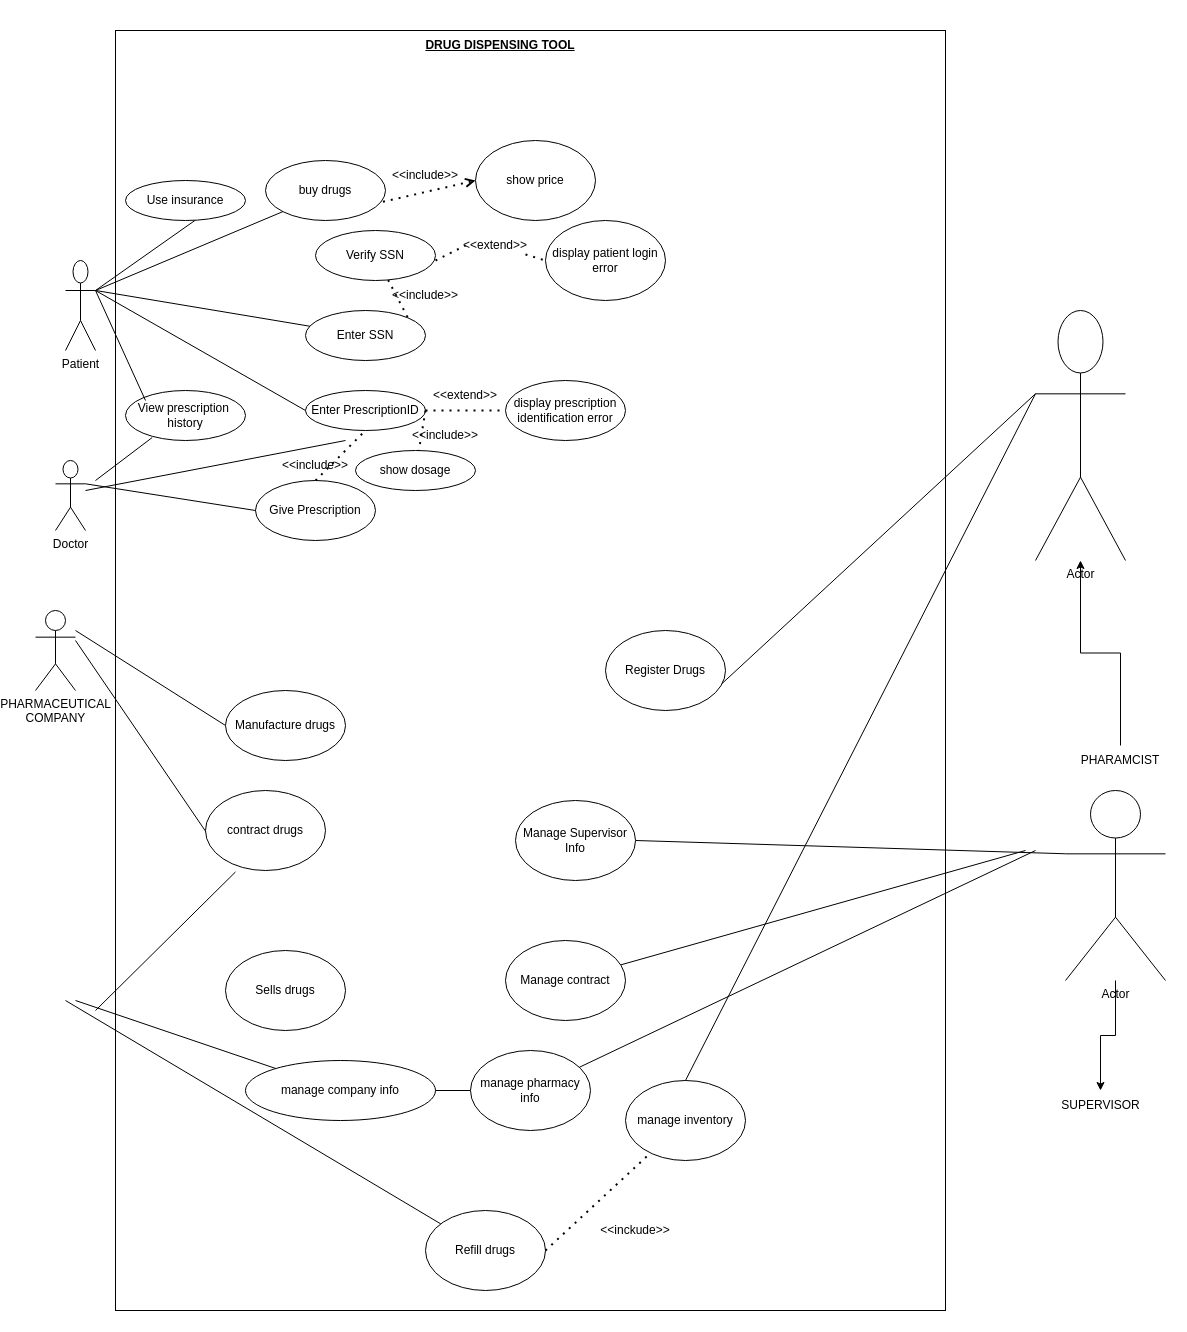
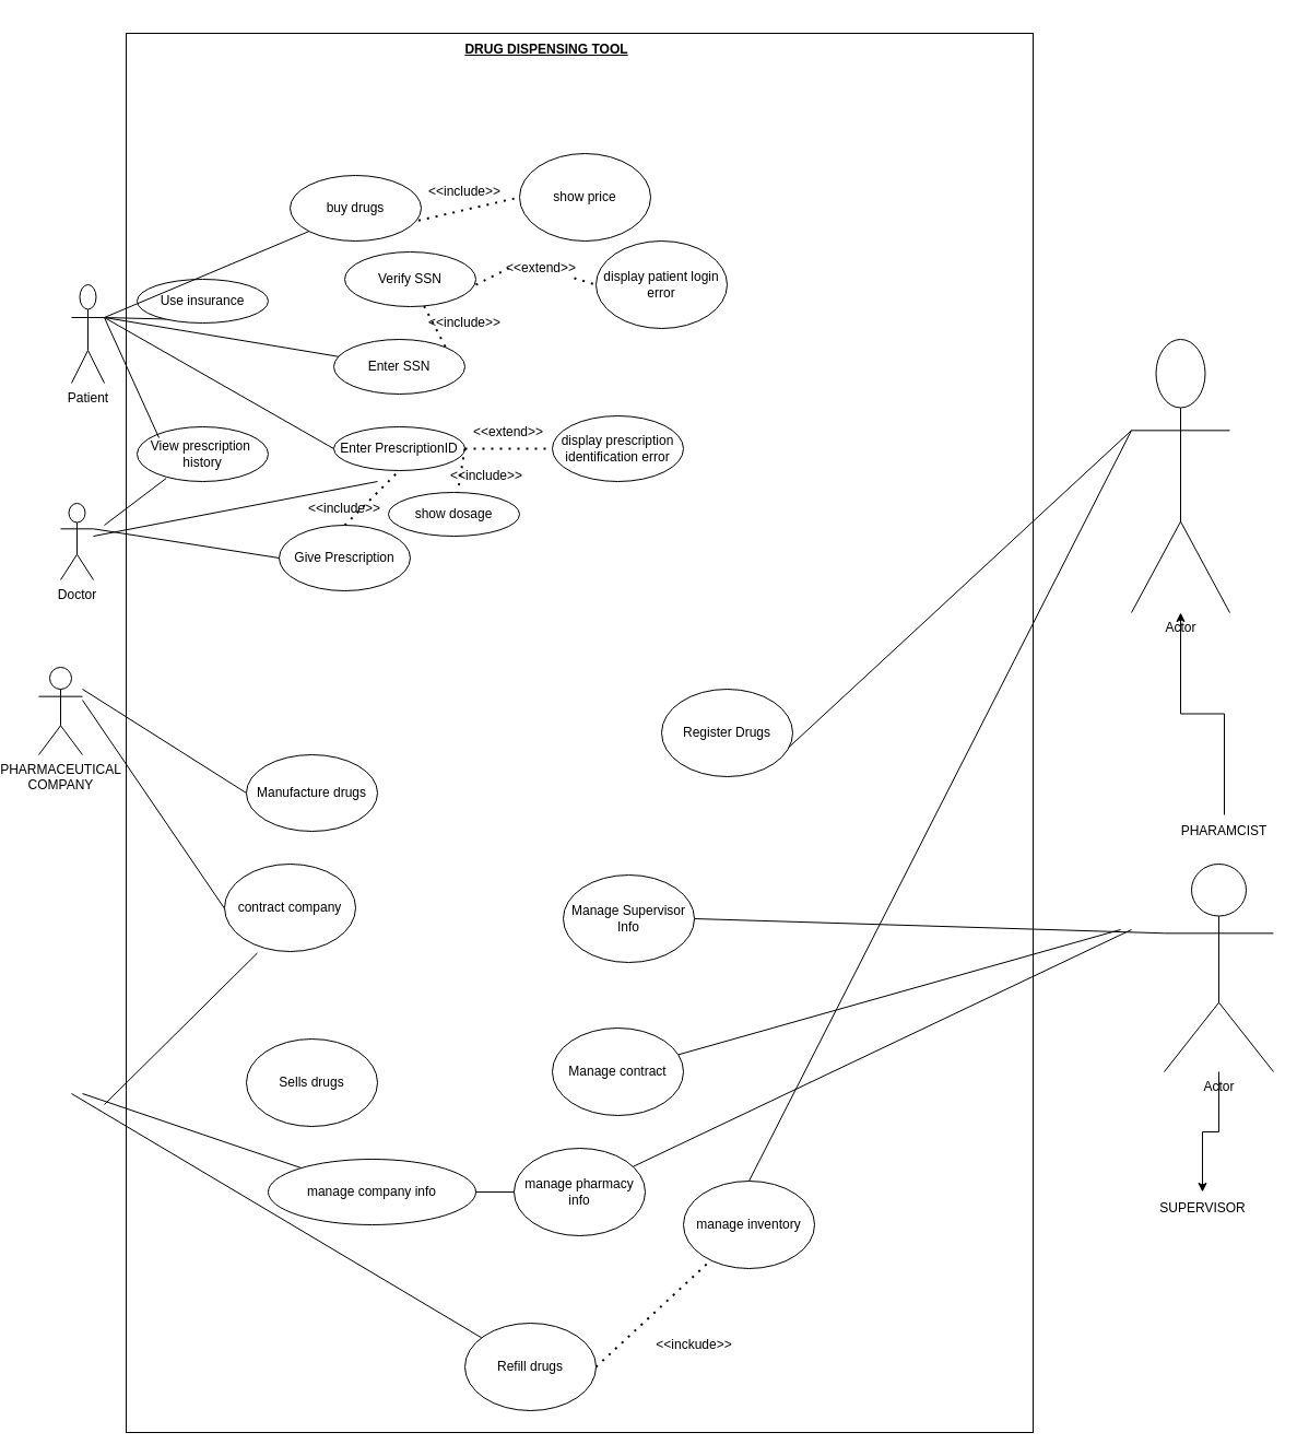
- <mxCell id="30" value="" style="endArrow=open;dashed=1;html=1;dashPattern=1 3;strokeWidth=2;rounded=0;entryX=0;entryY=0.5;entryDx=0;entryDy=0;exitX=0.979;exitY=0.688;exitDx=0;exitDy=0;exitPerimeter=0;" parent="1" source="28" target="29" edge="1"><mxGeometry width="50" height="50" relative="1" as="geometry"><mxPoint x="400" y="260" as="sourcePoint" /><mxPoint x="450" y="210" as="targetPoint" /></mxGeometry></mxCell>
+ <mxCell id="30" value="" style="endArrow=none;dashed=1;html=1;dashPattern=1 3;strokeWidth=2;rounded=0;entryX=0;entryY=0.5;entryDx=0;entryDy=0;exitX=0.979;exitY=0.688;exitDx=0;exitDy=0;exitPerimeter=0;" parent="1" source="28" target="29" edge="1"><mxGeometry width="50" height="50" relative="1" as="geometry"><mxPoint x="400" y="260" as="sourcePoint" /><mxPoint x="450" y="210" as="targetPoint" /></mxGeometry></mxCell>
- <mxCell id="26" value="Use insurance" style="ellipse;whiteSpace=wrap;html=1;" parent="1" vertex="1"><mxGeometry x="110" y="180" width="120" height="40" as="geometry" /></mxCell>
+ <mxCell id="26" value="Use insurance" style="ellipse;whiteSpace=wrap;html=1;" parent="1" vertex="1"><mxGeometry x="110" y="255" width="120" height="40" as="geometry" /></mxCell>
- <mxCell id="43" value="contract drugs" style="ellipse;whiteSpace=wrap;html=1;" parent="1" vertex="1"><mxGeometry x="190" y="790" width="120" height="80" as="geometry" /></mxCell>
+ <mxCell id="43" value="contract company" style="ellipse;whiteSpace=wrap;html=1;" parent="1" vertex="1"><mxGeometry x="190" y="790" width="120" height="80" as="geometry" /></mxCell>
